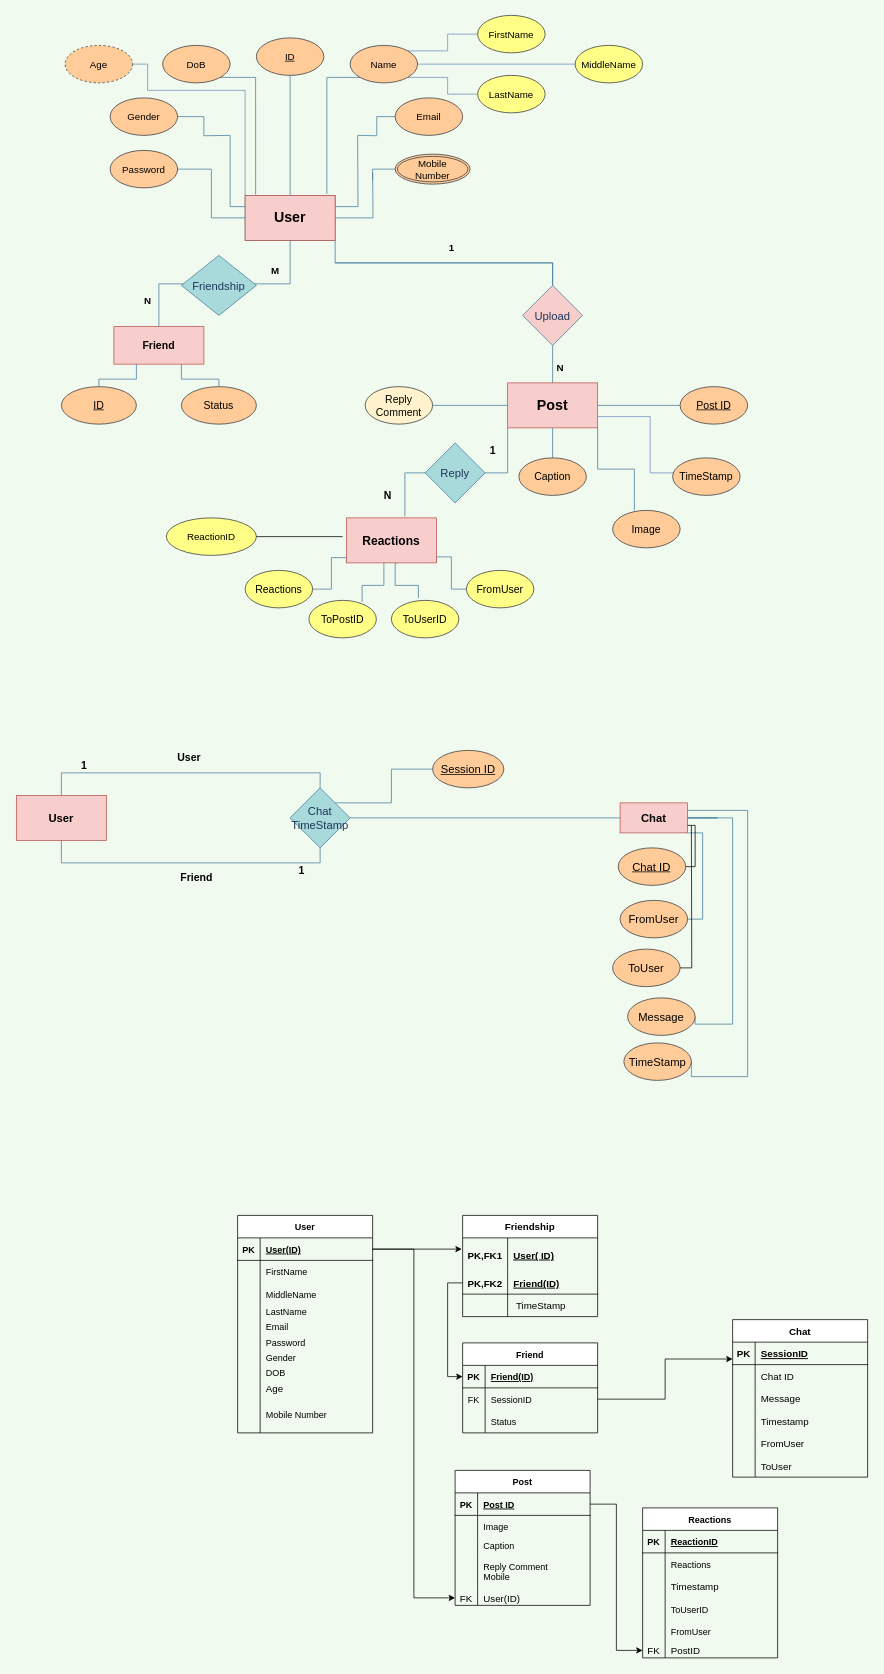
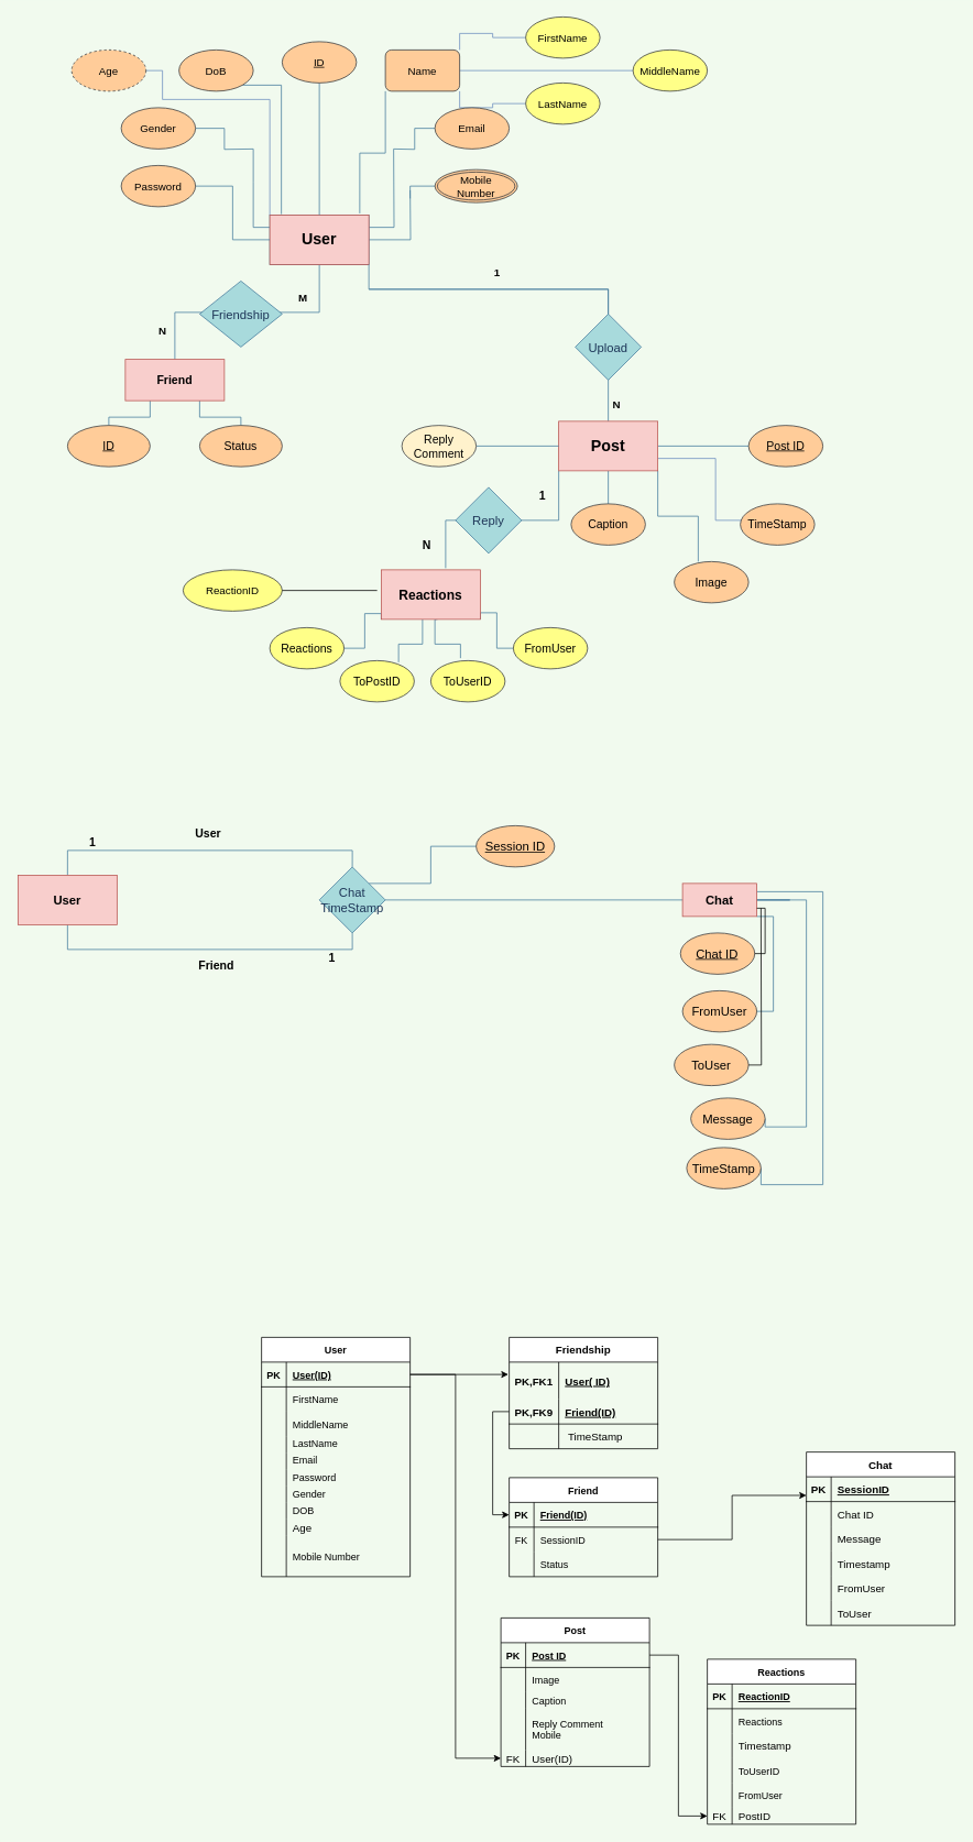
- <mxCell id="20" value="Name" style="ellipse;whiteSpace=wrap;html=1;fillColor=#ffcc99;strokeColor=#36393d;fontSize=13;" parent="1" vertex="1"><mxGeometry x="466" y="60" width="90" height="50" as="geometry" /></mxCell>
+ <mxCell id="20" value="Name" style="whiteSpace=wrap;html=1;fillColor=#ffcc99;strokeColor=#36393d;fontSize=13;rounded=1;" parent="1" vertex="1"><mxGeometry x="466" y="60" width="90" height="50" as="geometry" /></mxCell>
- <mxCell id="32" value="Upload" style="rhombus;whiteSpace=wrap;html=1;fontSize=15;fillColor=#f8cecc;strokeColor=#457B9D;fontColor=#1D3557;" parent="1" vertex="1"><mxGeometry x="696" y="380" width="80" height="80" as="geometry" /></mxCell>
+ <mxCell id="32" value="Upload" style="rhombus;whiteSpace=wrap;html=1;fontSize=15;fillColor=#A8DADC;strokeColor=#457B9D;fontColor=#1D3557;" parent="1" vertex="1"><mxGeometry x="696" y="380" width="80" height="80" as="geometry" /></mxCell>
- <mxCell id="73" value="Reply" style="rhombus;whiteSpace=wrap;html=1;fontSize=15;fillColor=#A8DADC;strokeColor=#457B9D;fontColor=#1D3557;" parent="1" vertex="1"><mxGeometry x="566" y="590" width="80" height="80" as="geometry" /></mxCell>
+ <mxCell id="73" value="Reply" style="rhombus;whiteSpace=wrap;html=1;fontSize=15;fillColor=#A8DADC;strokeColor=#457B9D;fontColor=#1D3557;" parent="1" vertex="1"><mxGeometry x="551" y="590" width="80" height="80" as="geometry" /></mxCell>
- <mxCell id="171" value="PK,FK2" style="shape=partialRectangle;connectable=0;fillColor=none;top=0;left=0;bottom=0;right=0;fontStyle=1;overflow=hidden;fontSize=13;" parent="170" vertex="1"><mxGeometry width="60" height="30" as="geometry"><mxRectangle width="60" height="30" as="alternateBounds" /></mxGeometry></mxCell>
+ <mxCell id="171" value="PK,FK9" style="shape=partialRectangle;connectable=0;fillColor=none;top=0;left=0;bottom=0;right=0;fontStyle=1;overflow=hidden;fontSize=13;" parent="170" vertex="1"><mxGeometry width="60" height="30" as="geometry"><mxRectangle width="60" height="30" as="alternateBounds" /></mxGeometry></mxCell>
